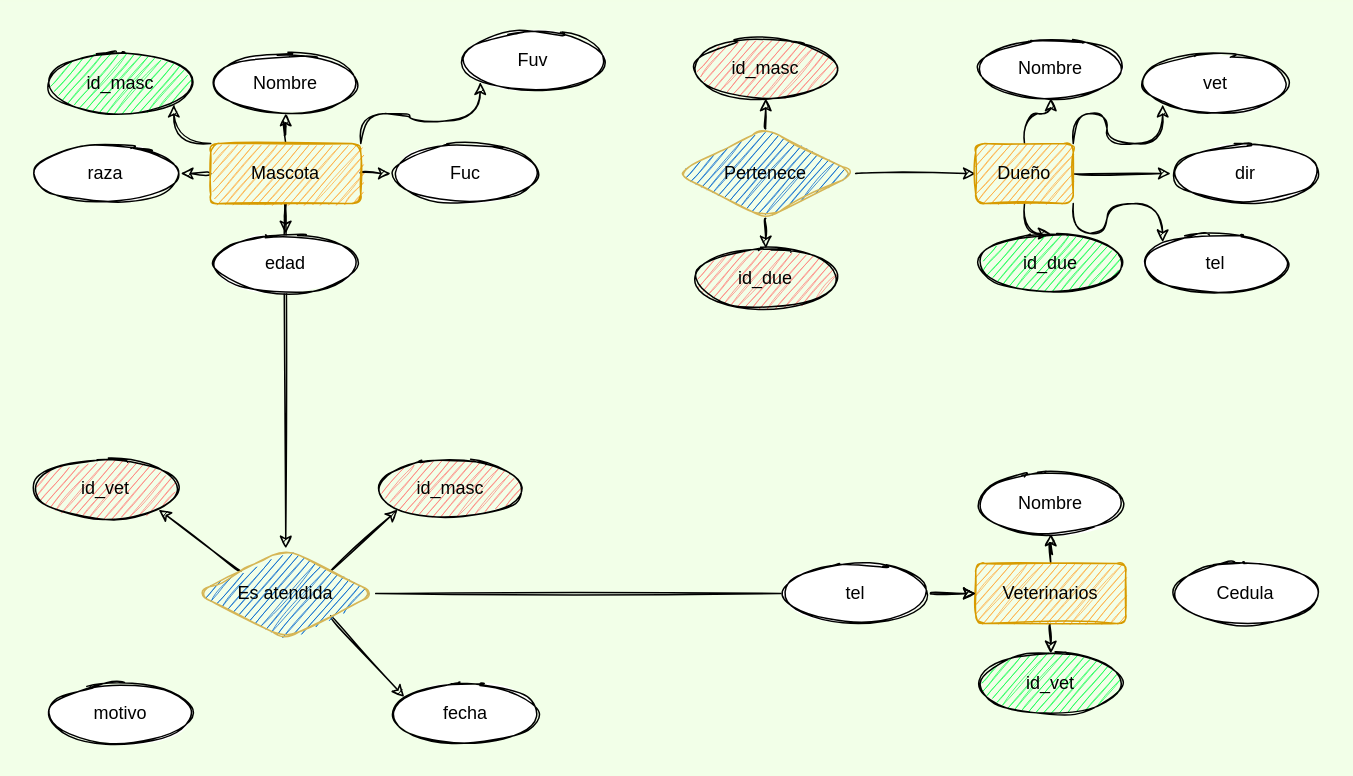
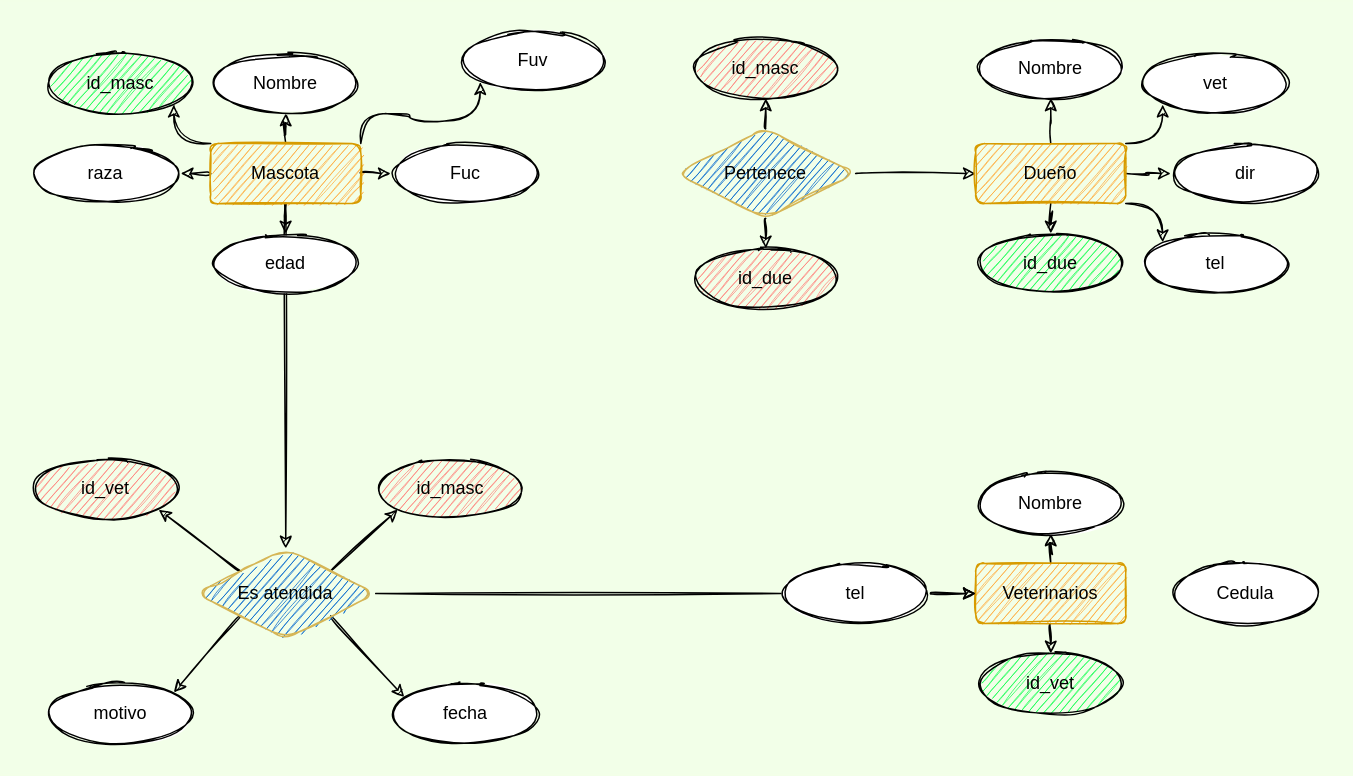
- <mxCell id="25" value="Dueño" style="whiteSpace=wrap;html=1;align=center;fillColor=#FFAB3D;strokeColor=#d79b00;sketch=1;rounded=1;" parent="1" vertex="1"><mxGeometry x="650" y="95" width="65" height="40" as="geometry" /></mxCell>
+ <mxCell id="25" value="Dueño" style="whiteSpace=wrap;html=1;align=center;fillColor=#FFAB3D;strokeColor=#d79b00;sketch=1;rounded=1;" parent="1" vertex="1"><mxGeometry x="650" y="95" width="100" height="40" as="geometry" /></mxCell>
+ <mxCell id="42" style="edgeStyle=none;rounded=1;orthogonalLoop=1;jettySize=auto;html=1;exitX=0;exitY=1;exitDx=0;exitDy=0;entryX=1;entryY=0;entryDx=0;entryDy=0;sketch=1;curved=1;" parent="1" source="44" target="48" edge="1"><mxGeometry relative="1" as="geometry" /></mxCell>
